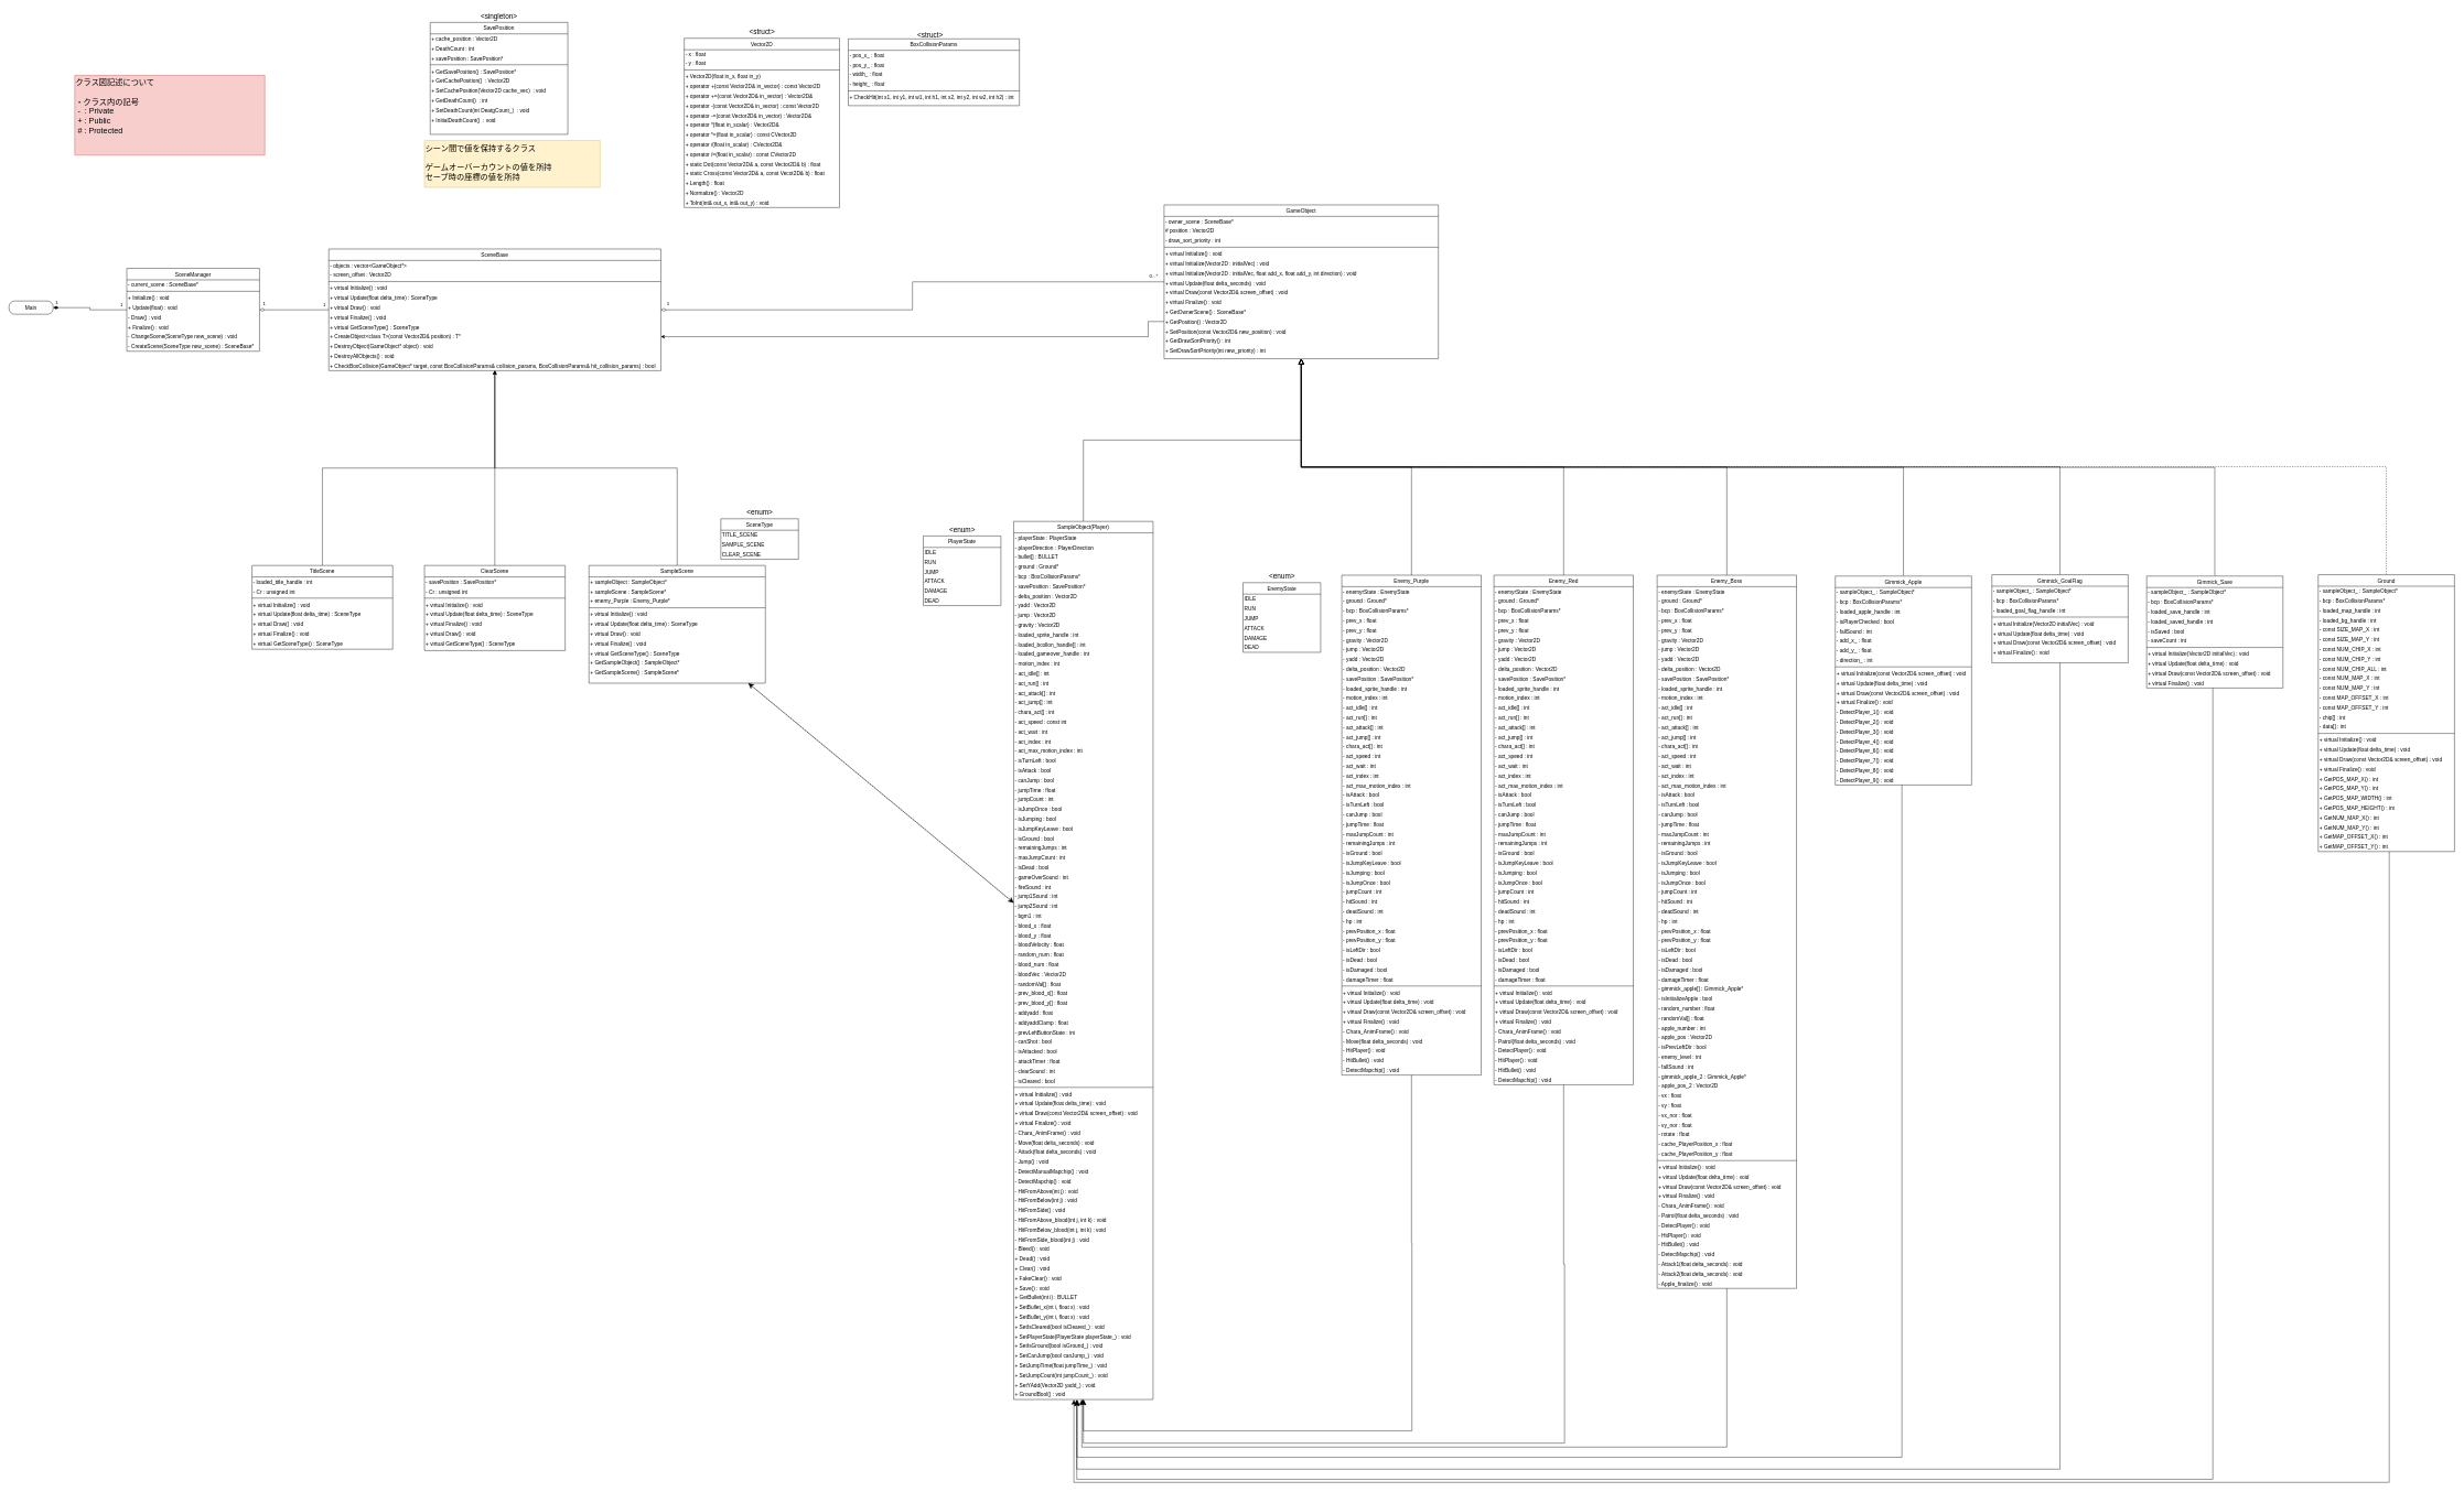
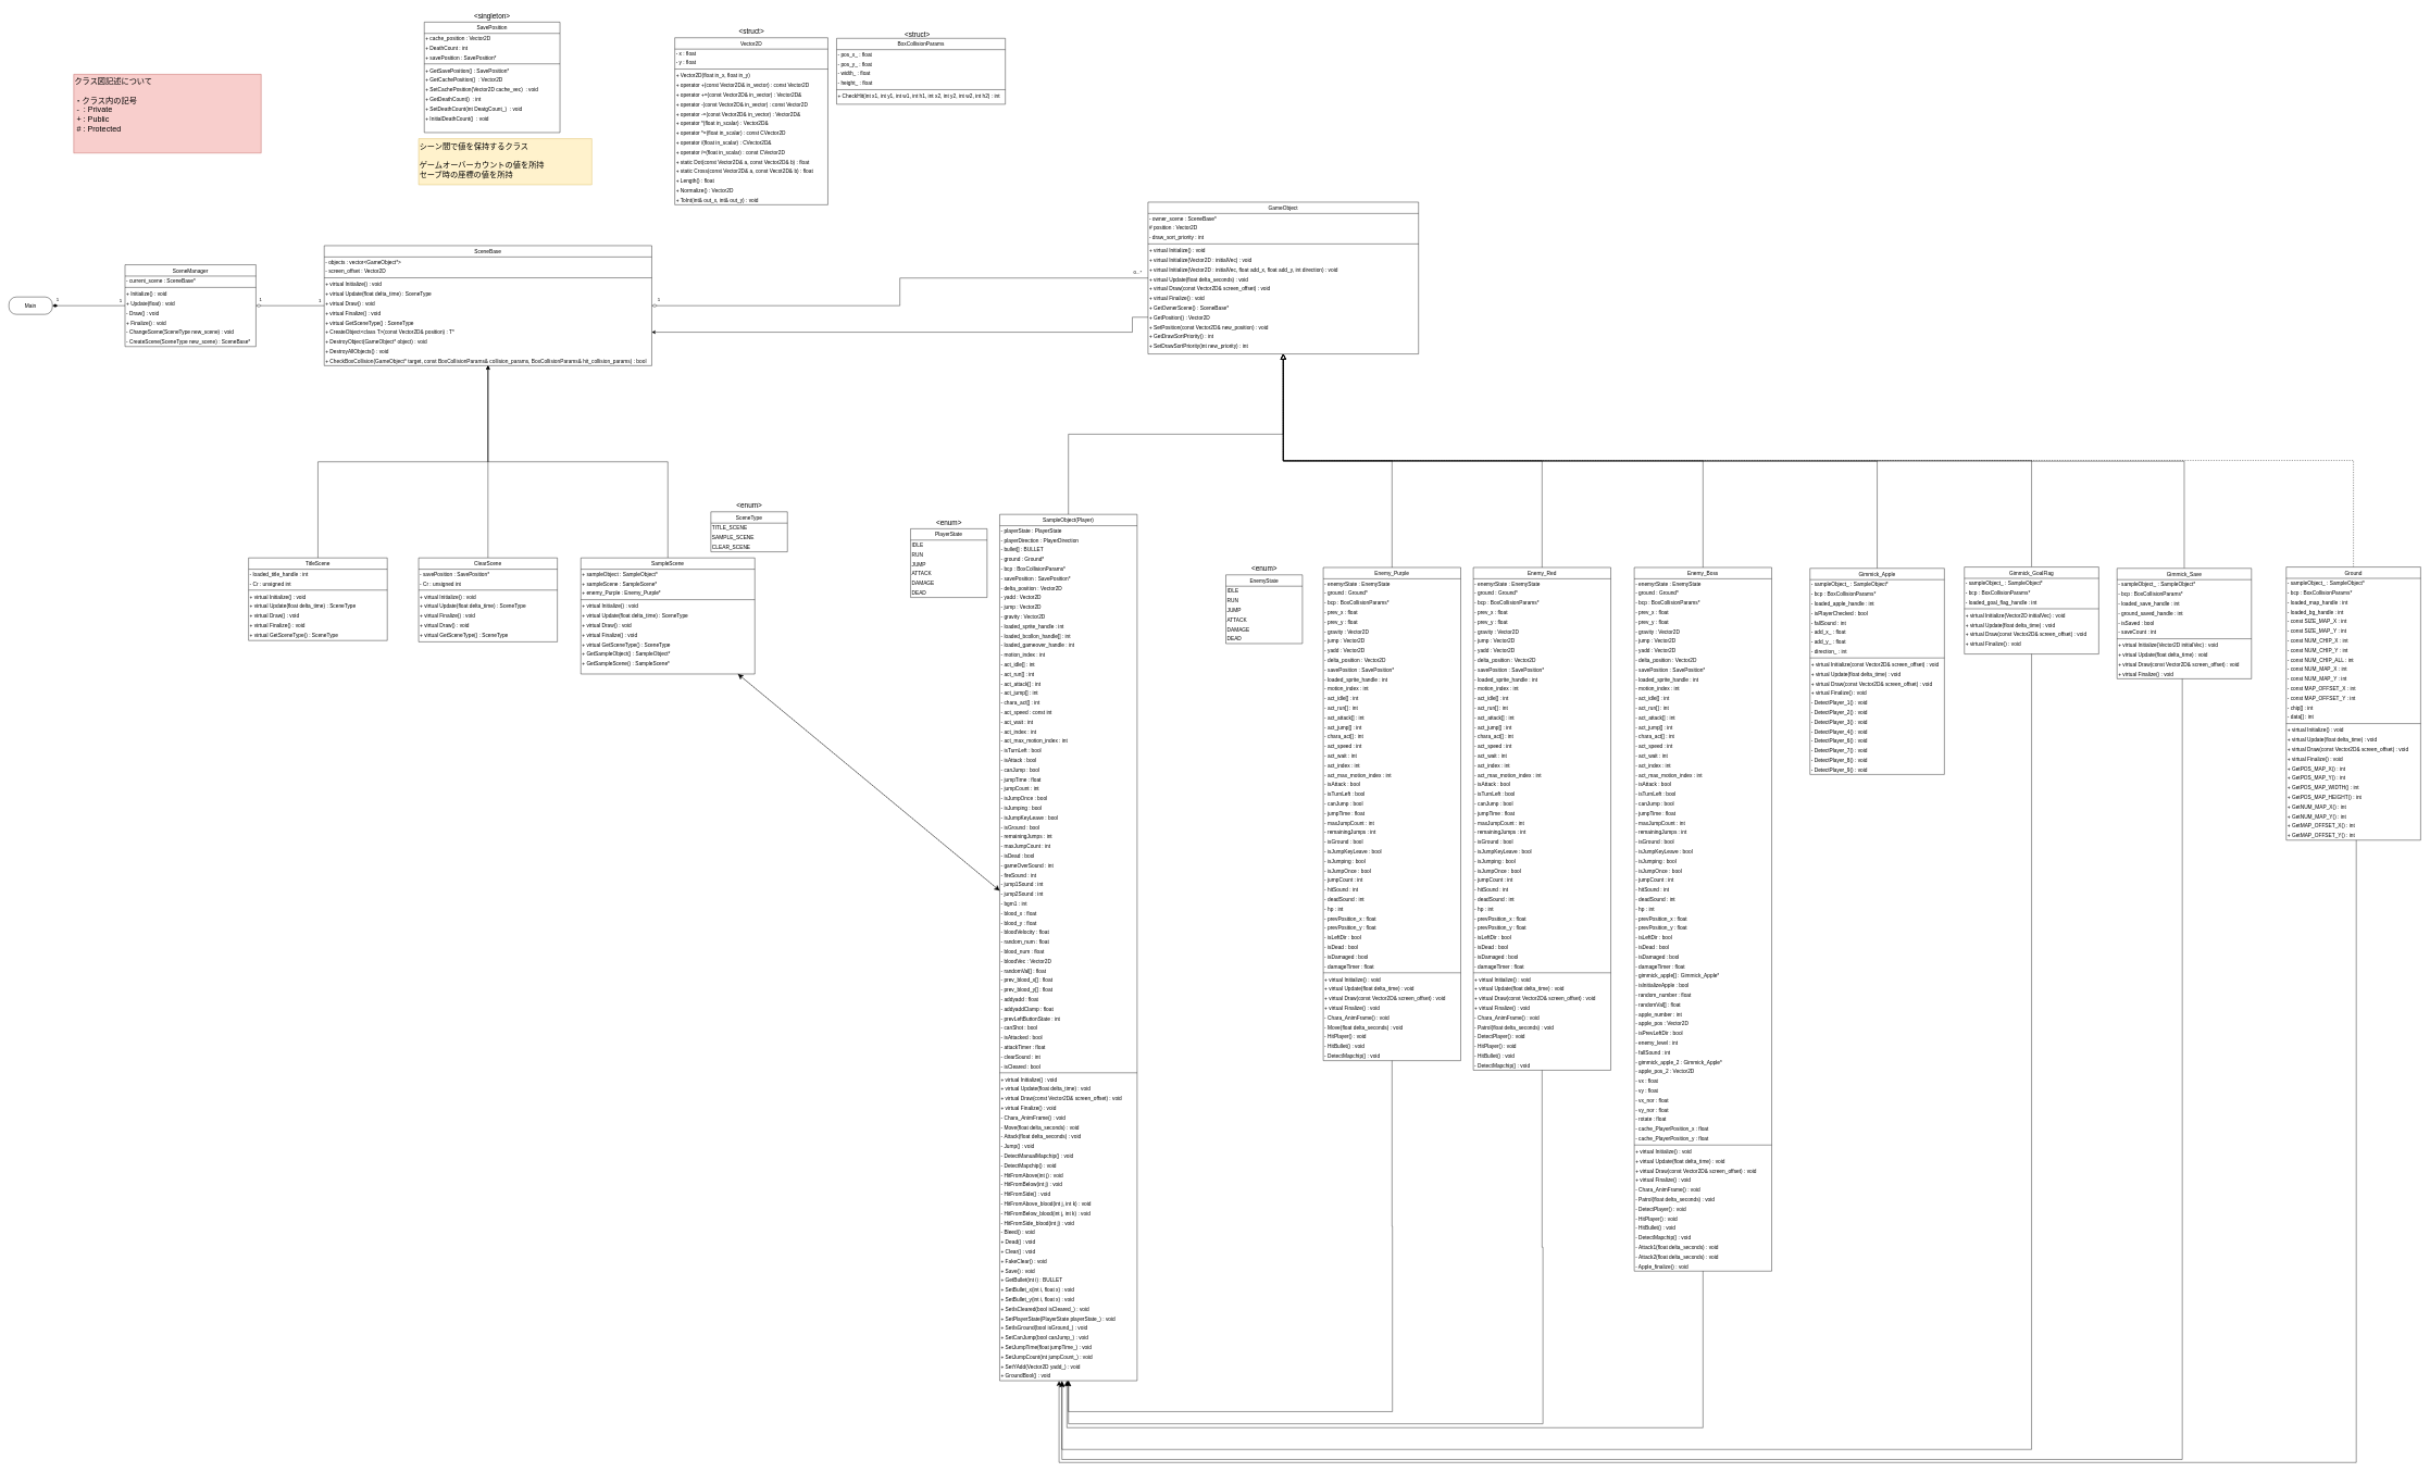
- <mxCell id="14" value="Main" style="rounded=1;whiteSpace=wrap;html=1;arcSize=43;" parent="1" vertex="1"><mxGeometry x="20" y="682" width="100" height="30" as="geometry" /></mxCell>
+ <mxCell id="14" value="Main" style="rounded=1;whiteSpace=wrap;html=1;arcSize=43;" parent="1" vertex="1"><mxGeometry x="20" y="682" width="100" height="40" as="geometry" /></mxCell>
- <mxCell id="343" value="- loaded_saved_handle : int" style="text;html=1;align=left;verticalAlign=top;resizable=0;points=[];autosize=1;strokeColor=none;fillColor=none;spacingLeft=3;spacing=0;" parent="339" vertex="1"><mxGeometry y="92" width="309" height="22" as="geometry" /></mxCell>
+ <mxCell id="343" value="- ground_saved_handle : int" style="text;html=1;align=left;verticalAlign=top;resizable=0;points=[];autosize=1;strokeColor=none;fillColor=none;spacingLeft=3;spacing=0;" parent="339" vertex="1"><mxGeometry y="92" width="309" height="22" as="geometry" /></mxCell>
- <mxCell id="223" style="edgeStyle=orthogonalEdgeStyle;rounded=0;orthogonalLoop=1;jettySize=auto;html=1;entryX=0.455;entryY=1.058;entryDx=0;entryDy=0;entryPerimeter=0;endSize=10;" edge="1" parent="1" source="224" target="144"><mxGeometry relative="1" as="geometry"><mxPoint x="2415" y="3037" as="targetPoint" /><Array as="points"><mxPoint x="4312" y="3305" /><mxPoint x="2442" y="3305" /></Array></mxGeometry></mxCell>
